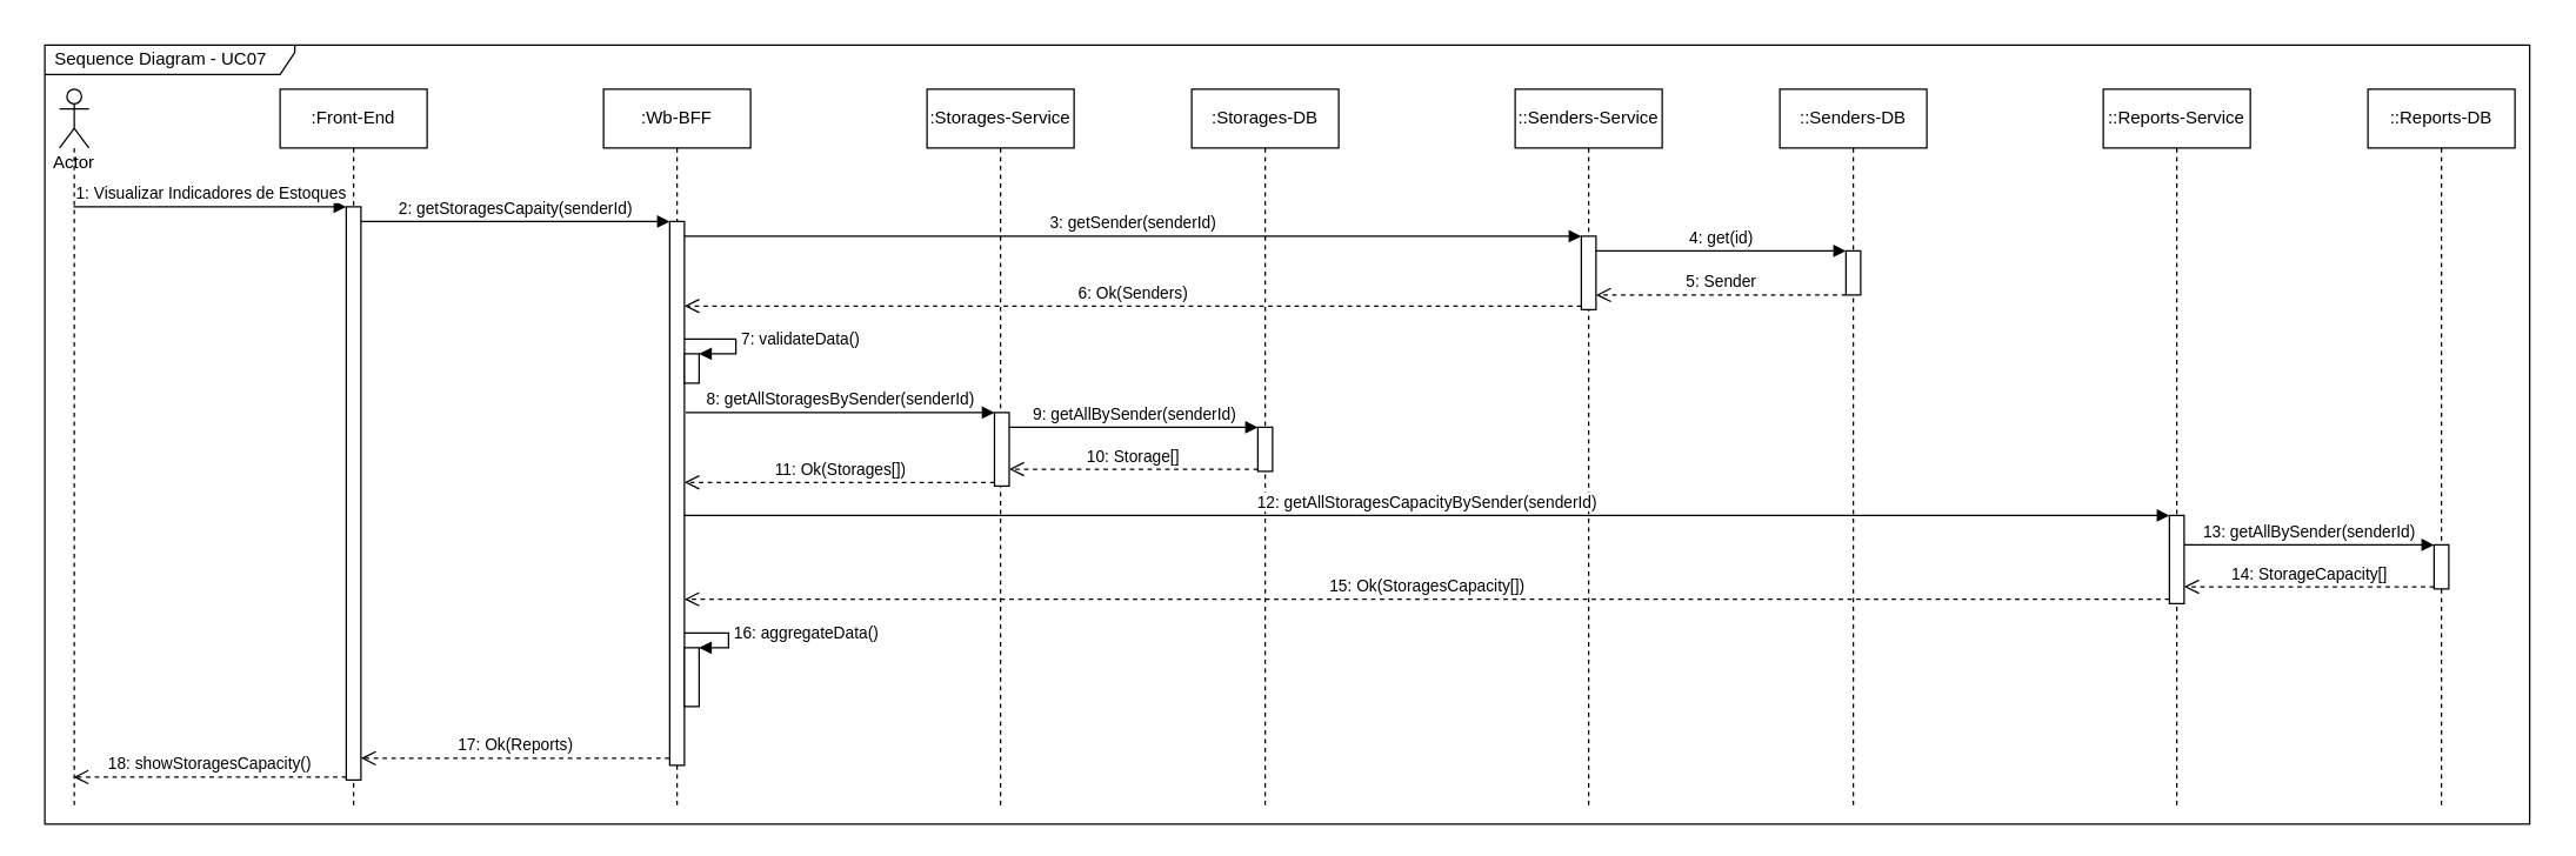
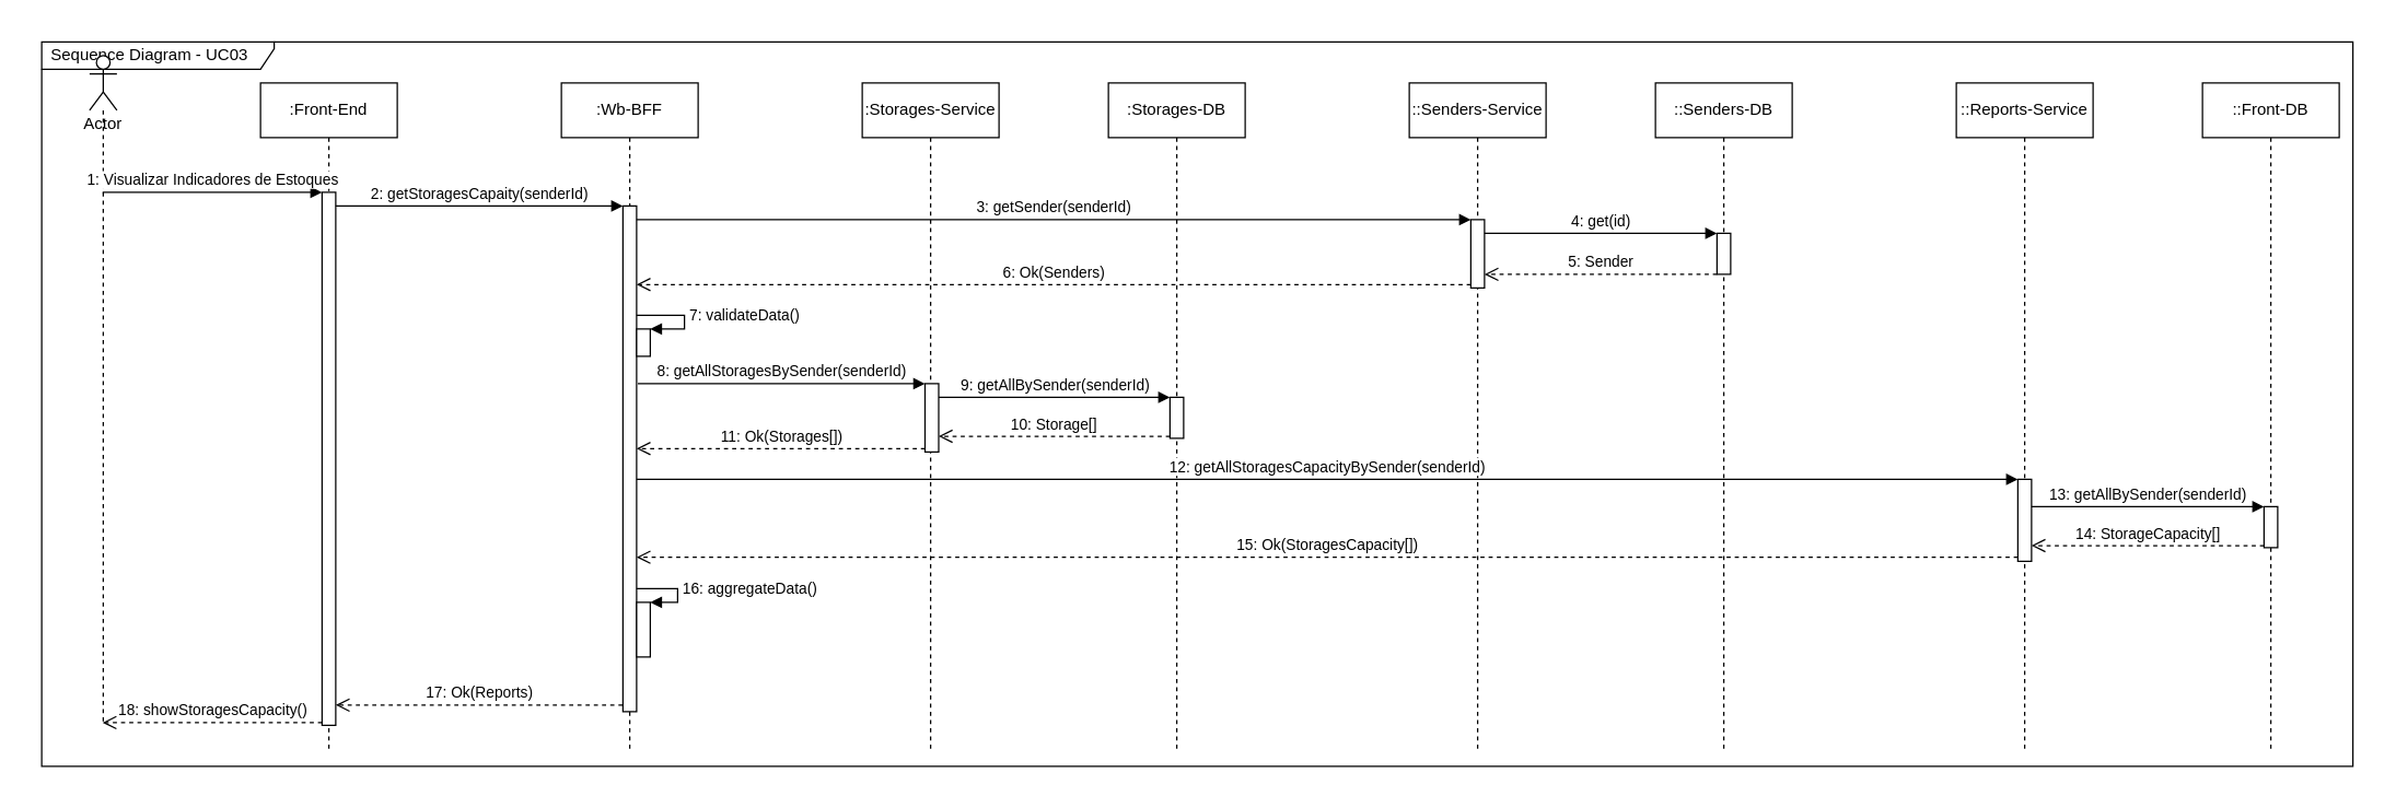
- <mxCell id="3" value="Sequence Diagram - UC07" style="shape=umlFrame;whiteSpace=wrap;html=1;width=170;height=20;boundedLbl=1;verticalAlign=middle;align=left;spacingLeft=5;" parent="2" vertex="1"><mxGeometry x="10" y="10" width="1690" height="530" as="geometry" /></mxCell>
+ <mxCell id="3" value="Sequence Diagram - UC03" style="shape=umlFrame;whiteSpace=wrap;html=1;width=170;height=20;boundedLbl=1;verticalAlign=middle;align=left;spacingLeft=5;" parent="2" vertex="1"><mxGeometry x="10" y="10" width="1690" height="530" as="geometry" /></mxCell>
- <mxCell id="23" value="::Reports-DB" style="shape=umlLifeline;perimeter=lifelinePerimeter;whiteSpace=wrap;html=1;container=1;collapsible=0;recursiveResize=0;outlineConnect=0;" parent="2" vertex="1"><mxGeometry x="1590" y="40" width="100" height="490" as="geometry" /></mxCell>
+ <mxCell id="23" value="::Front-DB" style="shape=umlLifeline;perimeter=lifelinePerimeter;whiteSpace=wrap;html=1;container=1;collapsible=0;recursiveResize=0;outlineConnect=0;" parent="2" vertex="1"><mxGeometry x="1590" y="40" width="100" height="490" as="geometry" /></mxCell>
- <mxCell id="4" value="Actor" style="shape=umlLifeline;participant=umlActor;perimeter=lifelinePerimeter;whiteSpace=wrap;html=1;container=1;collapsible=0;recursiveResize=0;verticalAlign=top;spacingTop=36;outlineConnect=0;" parent="2" vertex="1"><mxGeometry x="20" y="40" width="20" height="490" as="geometry" /></mxCell>
+ <mxCell id="4" value="Actor" style="shape=umlLifeline;participant=umlActor;perimeter=lifelinePerimeter;whiteSpace=wrap;html=1;container=1;collapsible=0;recursiveResize=0;verticalAlign=top;spacingTop=36;outlineConnect=0;" parent="2" vertex="1"><mxGeometry x="45" y="20" width="20" height="490" as="geometry" /></mxCell>
